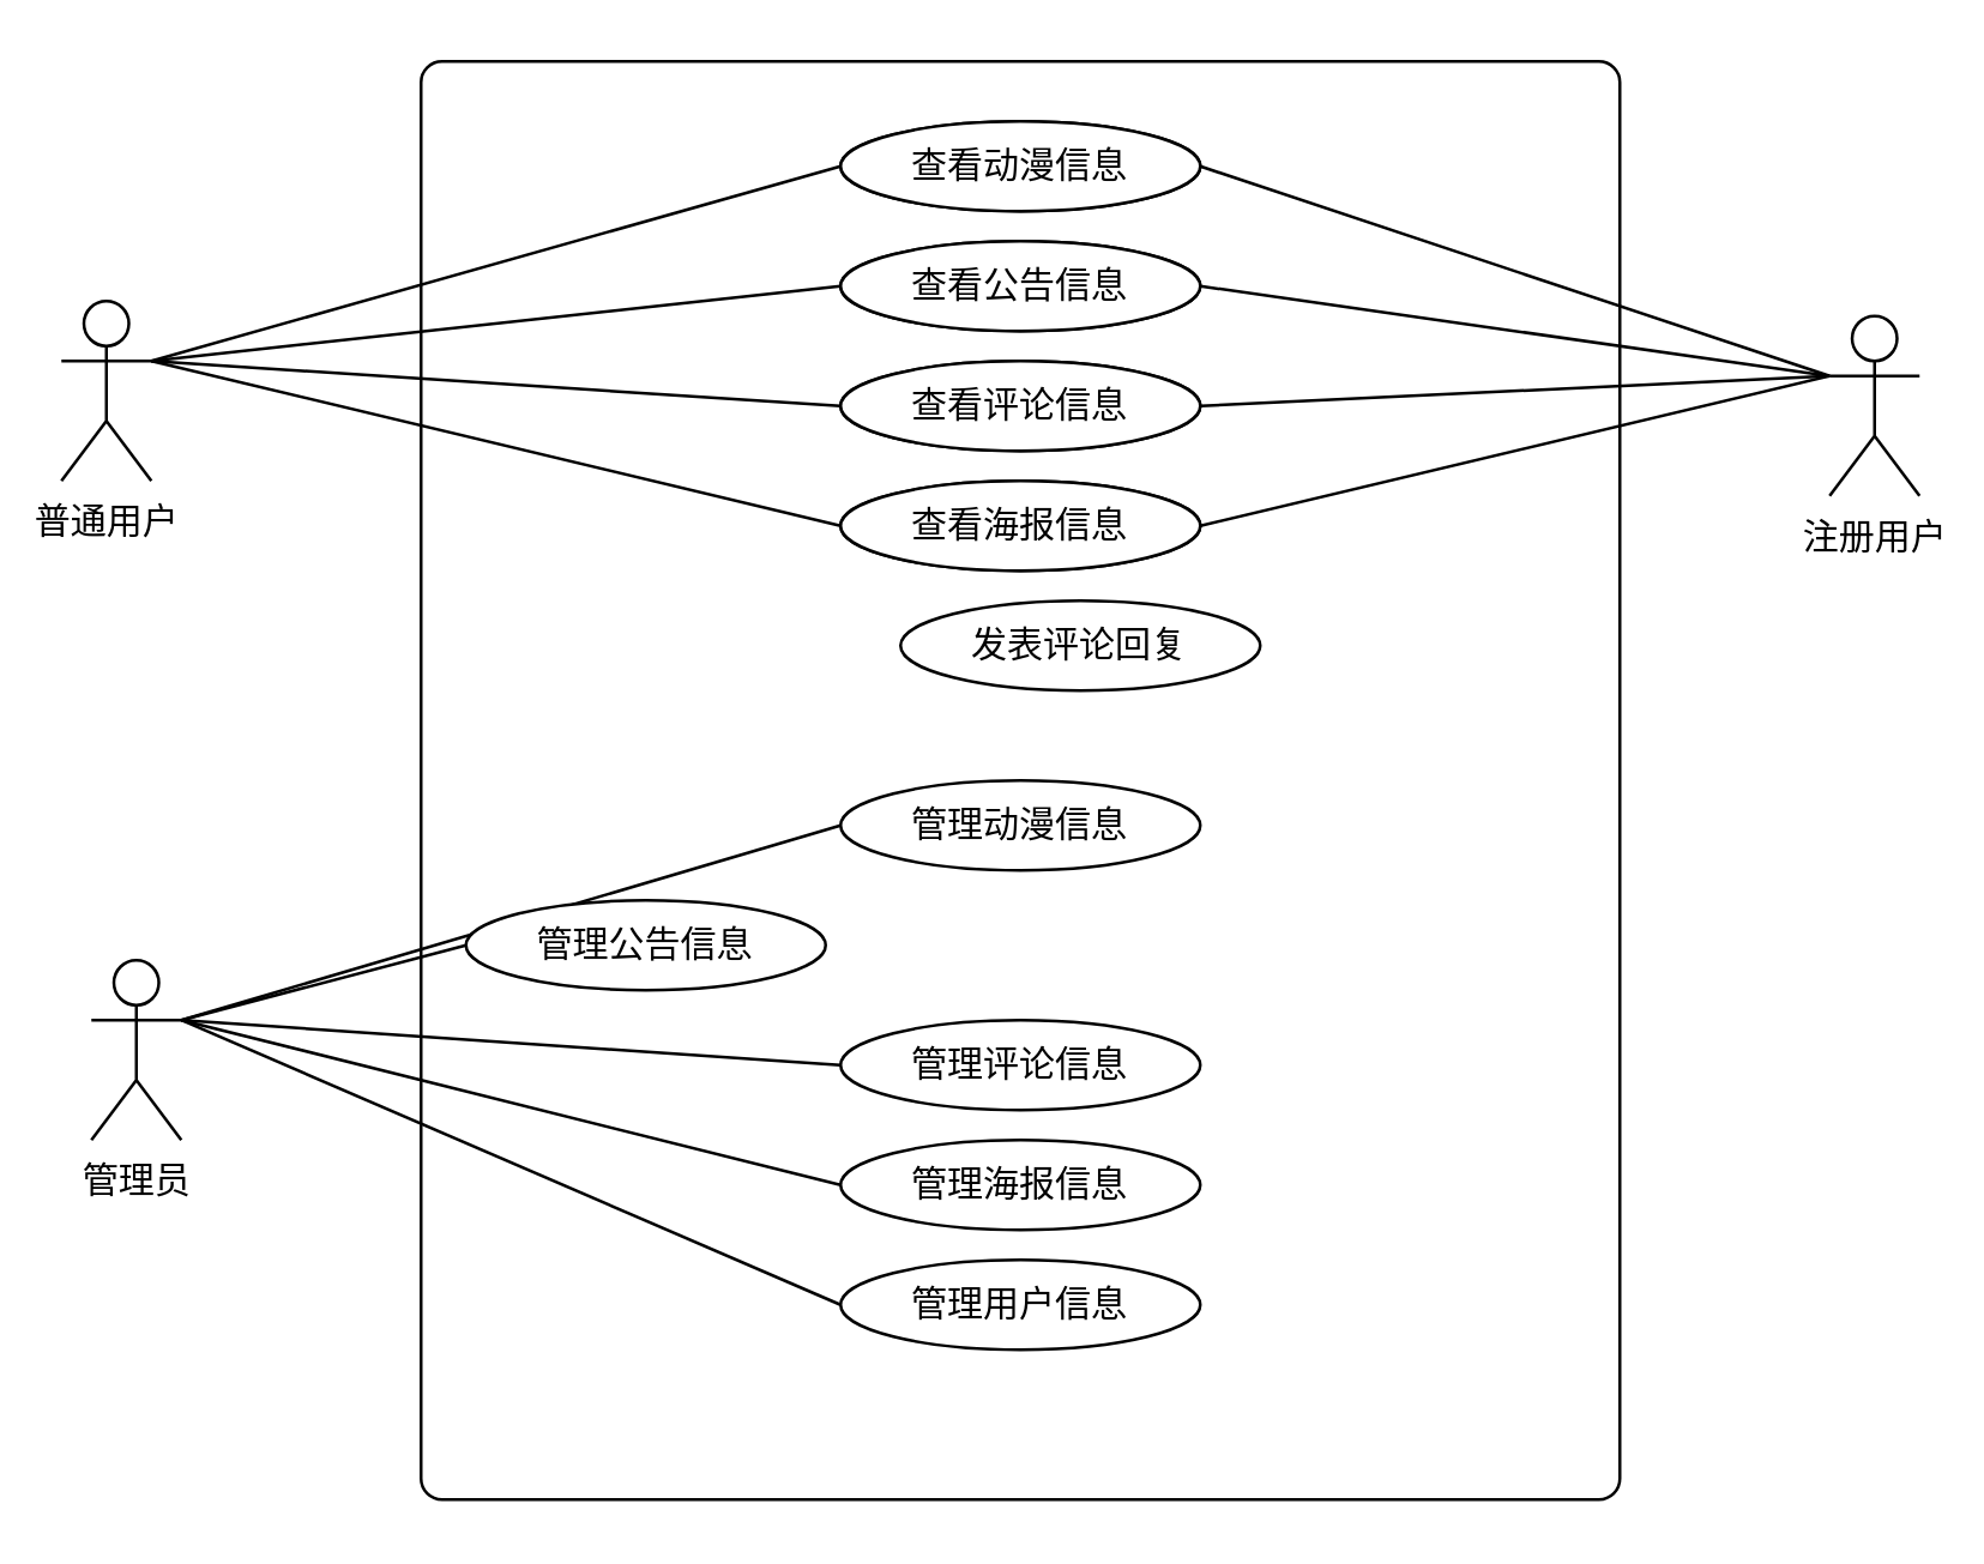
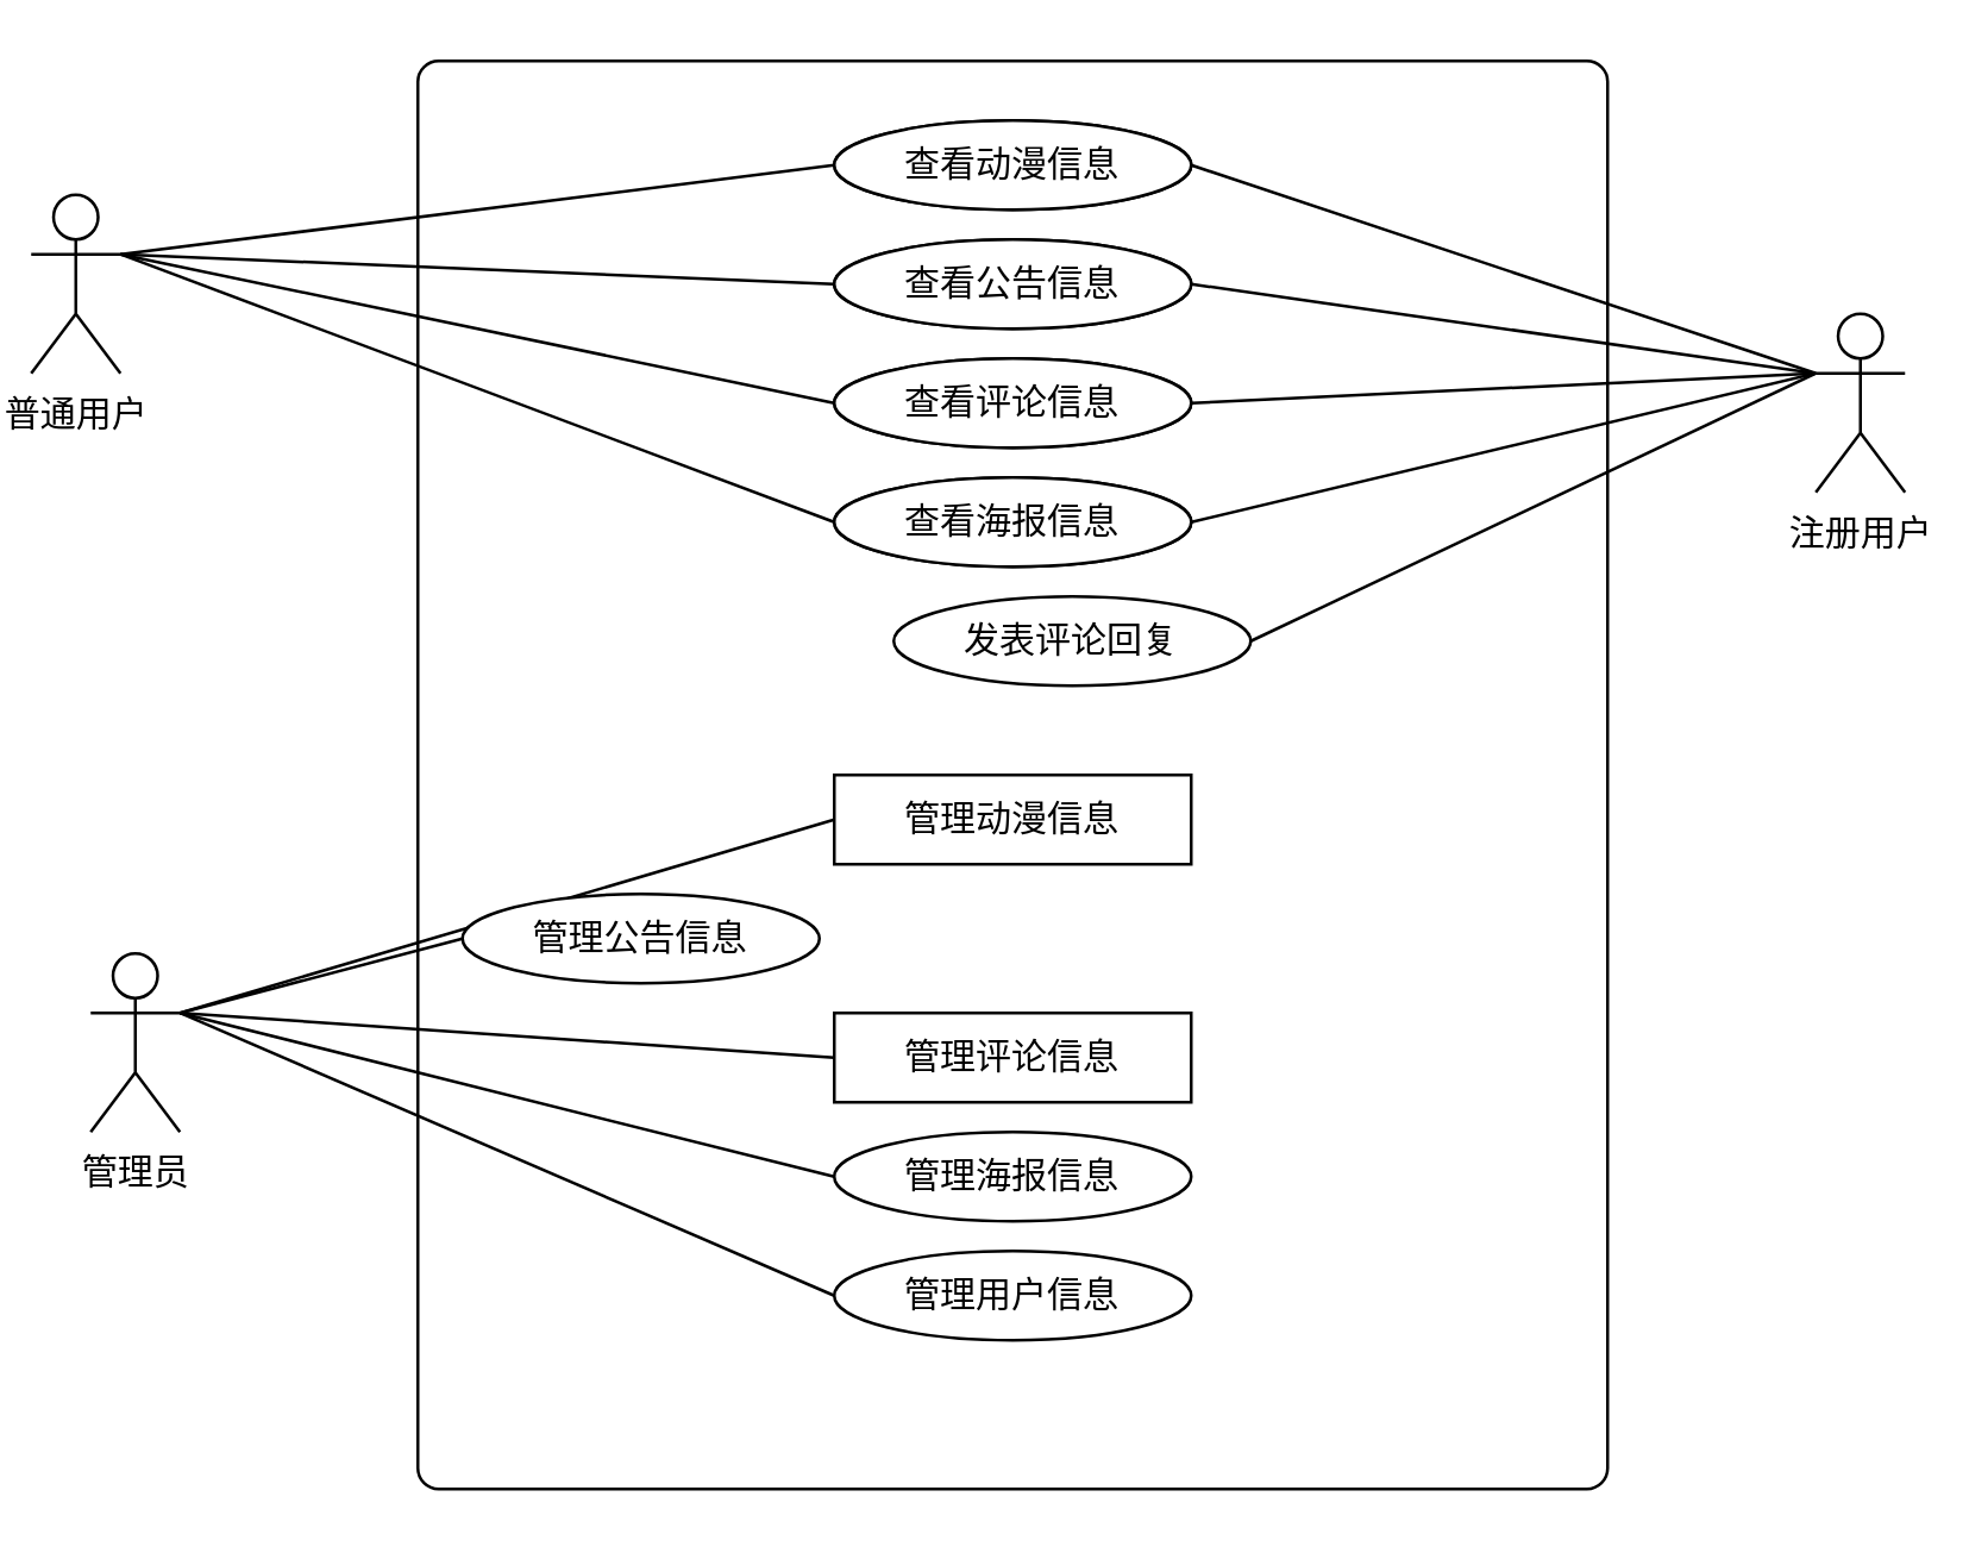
- <mxCell id="6" value="普通用户" style="shape=umlActor;verticalLabelPosition=bottom;verticalAlign=top;html=1;outlineConnect=0;rounded=1;fontFamily=Helvetica;fontSize=12;fontColor=default;strokeColor=default;strokeWidth=1;fillColor=default;" vertex="1" parent="1"><mxGeometry x="20" y="100" width="30" height="60" as="geometry" /></mxCell>
+ <mxCell id="6" value="普通用户" style="shape=umlActor;verticalLabelPosition=bottom;verticalAlign=top;html=1;outlineConnect=0;rounded=1;fontFamily=Helvetica;fontSize=12;fontColor=default;strokeColor=default;strokeWidth=1;fillColor=default;" vertex="1" parent="1"><mxGeometry x="10" y="65" width="30" height="60" as="geometry" /></mxCell>
+ <mxCell id="16" style="edgeStyle=none;rounded=0;orthogonalLoop=1;jettySize=auto;html=1;exitX=0;exitY=0.333;exitDx=0;exitDy=0;exitPerimeter=0;entryX=1;entryY=0.5;entryDx=0;entryDy=0;fontFamily=Helvetica;fontSize=12;fontColor=default;endArrow=none;endFill=0;" edge="1" parent="1" source="18" target="23"><mxGeometry relative="1" as="geometry" /></mxCell>
- <mxCell id="26" value="管理动漫信息" style="ellipse;whiteSpace=wrap;html=1;rounded=1;fontFamily=Helvetica;fontSize=12;fontColor=default;strokeColor=default;strokeWidth=1;fillColor=default;" vertex="1" parent="1"><mxGeometry x="280" y="260" width="120" height="30" as="geometry" /></mxCell>
+ <mxCell id="26" value="管理动漫信息" style="whiteSpace=wrap;html=1;fontFamily=Helvetica;fontSize=12;fontColor=default;strokeColor=default;strokeWidth=1;fillColor=default;rounded=0;" vertex="1" parent="1"><mxGeometry x="280" y="260" width="120" height="30" as="geometry" /></mxCell>
- <mxCell id="24" value="管理评论信息" style="ellipse;whiteSpace=wrap;html=1;rounded=1;fontFamily=Helvetica;fontSize=12;fontColor=default;strokeColor=default;strokeWidth=1;fillColor=default;" vertex="1" parent="1"><mxGeometry x="280" y="340" width="120" height="30" as="geometry" /></mxCell>
+ <mxCell id="24" value="管理评论信息" style="whiteSpace=wrap;html=1;fontFamily=Helvetica;fontSize=12;fontColor=default;strokeColor=default;strokeWidth=1;fillColor=default;rounded=0;" vertex="1" parent="1"><mxGeometry x="280" y="340" width="120" height="30" as="geometry" /></mxCell>
